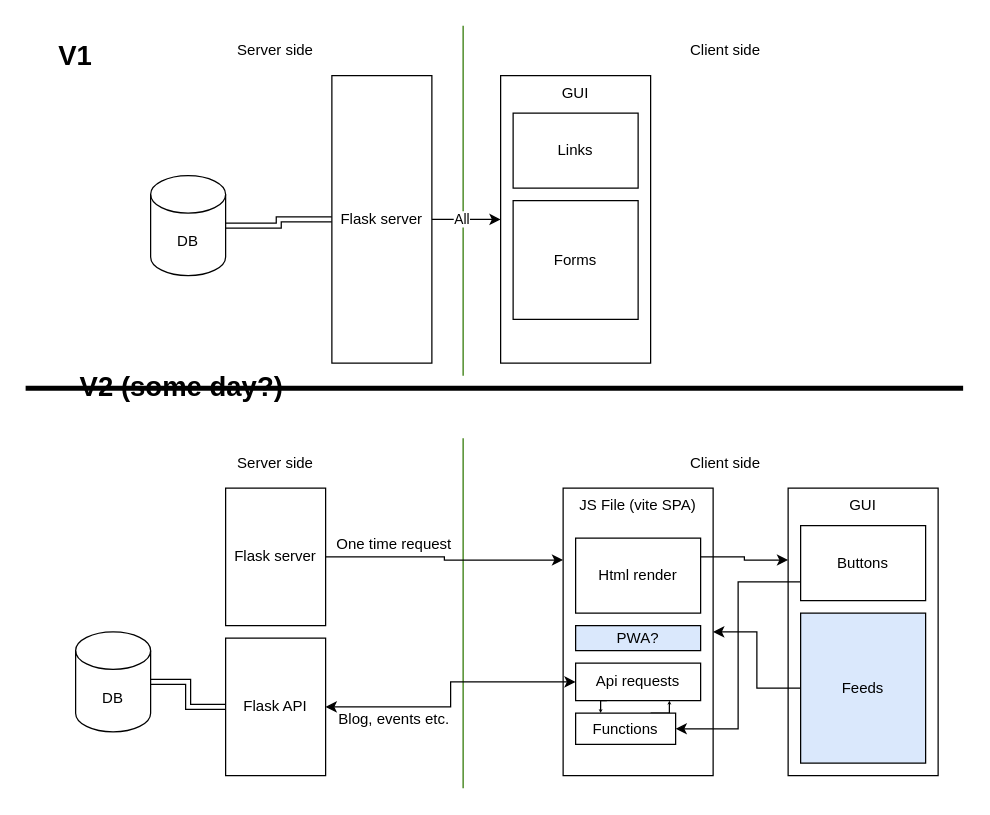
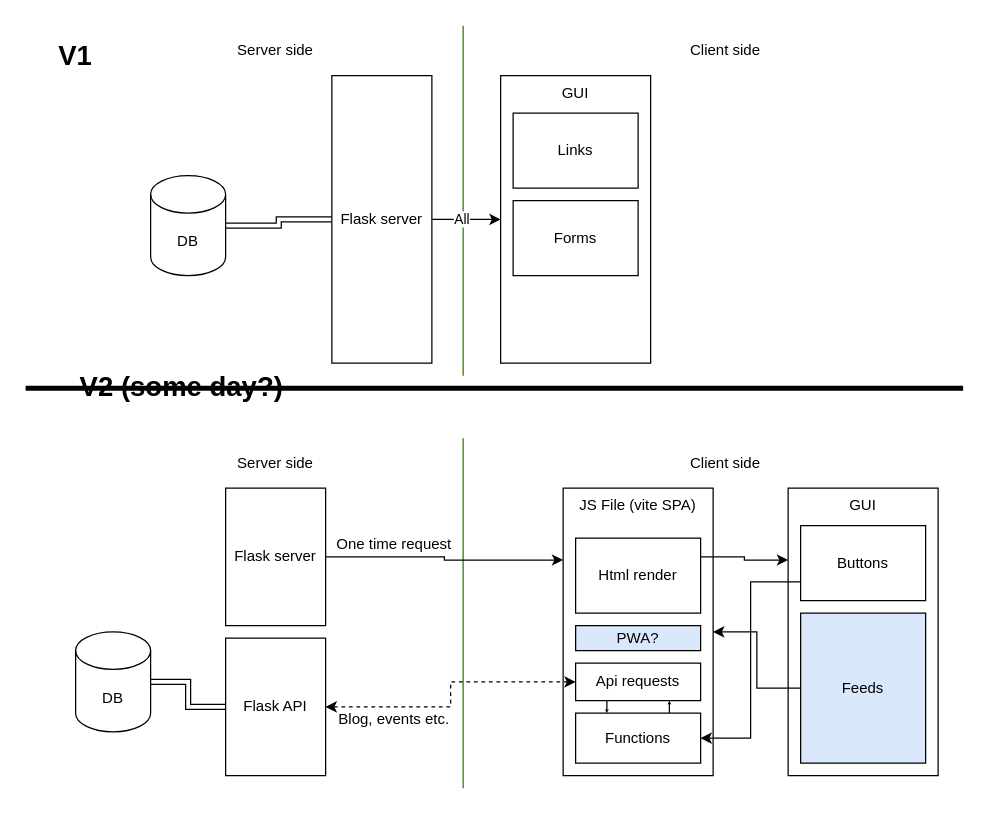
- <mxCell id="37" value="Forms" style="rounded=0;whiteSpace=wrap;html=1;" parent="1" vertex="1"><mxGeometry x="410" y="160" width="100" height="95" as="geometry" /></mxCell>
+ <mxCell id="37" value="Forms" style="rounded=0;whiteSpace=wrap;html=1;" parent="1" vertex="1"><mxGeometry x="410" y="160" width="100" height="60" as="geometry" /></mxCell>
- <mxCell id="12" style="edgeStyle=orthogonalEdgeStyle;rounded=0;orthogonalLoop=1;jettySize=auto;html=1;exitX=0;exitY=0.5;exitDx=0;exitDy=0;entryX=1;entryY=0.5;entryDx=0;entryDy=0;startArrow=classic;startFill=1;" parent="1" source="14" target="5" edge="1"><mxGeometry relative="1" as="geometry" /></mxCell>
+ <mxCell id="12" style="edgeStyle=orthogonalEdgeStyle;rounded=0;orthogonalLoop=1;jettySize=auto;html=1;exitX=0;exitY=0.5;exitDx=0;exitDy=0;entryX=1;entryY=0.5;entryDx=0;entryDy=0;startArrow=classic;startFill=1;dashed=1;" parent="1" source="14" target="5" edge="1"><mxGeometry relative="1" as="geometry" /></mxCell>
- <mxCell id="19" value="Functions" style="rounded=0;whiteSpace=wrap;html=1;" parent="1" vertex="1"><mxGeometry x="460" y="570" width="80" height="25" as="geometry" /></mxCell>
+ <mxCell id="19" value="Functions" style="rounded=0;whiteSpace=wrap;html=1;" parent="1" vertex="1"><mxGeometry x="460" y="570" width="100" height="40" as="geometry" /></mxCell>
